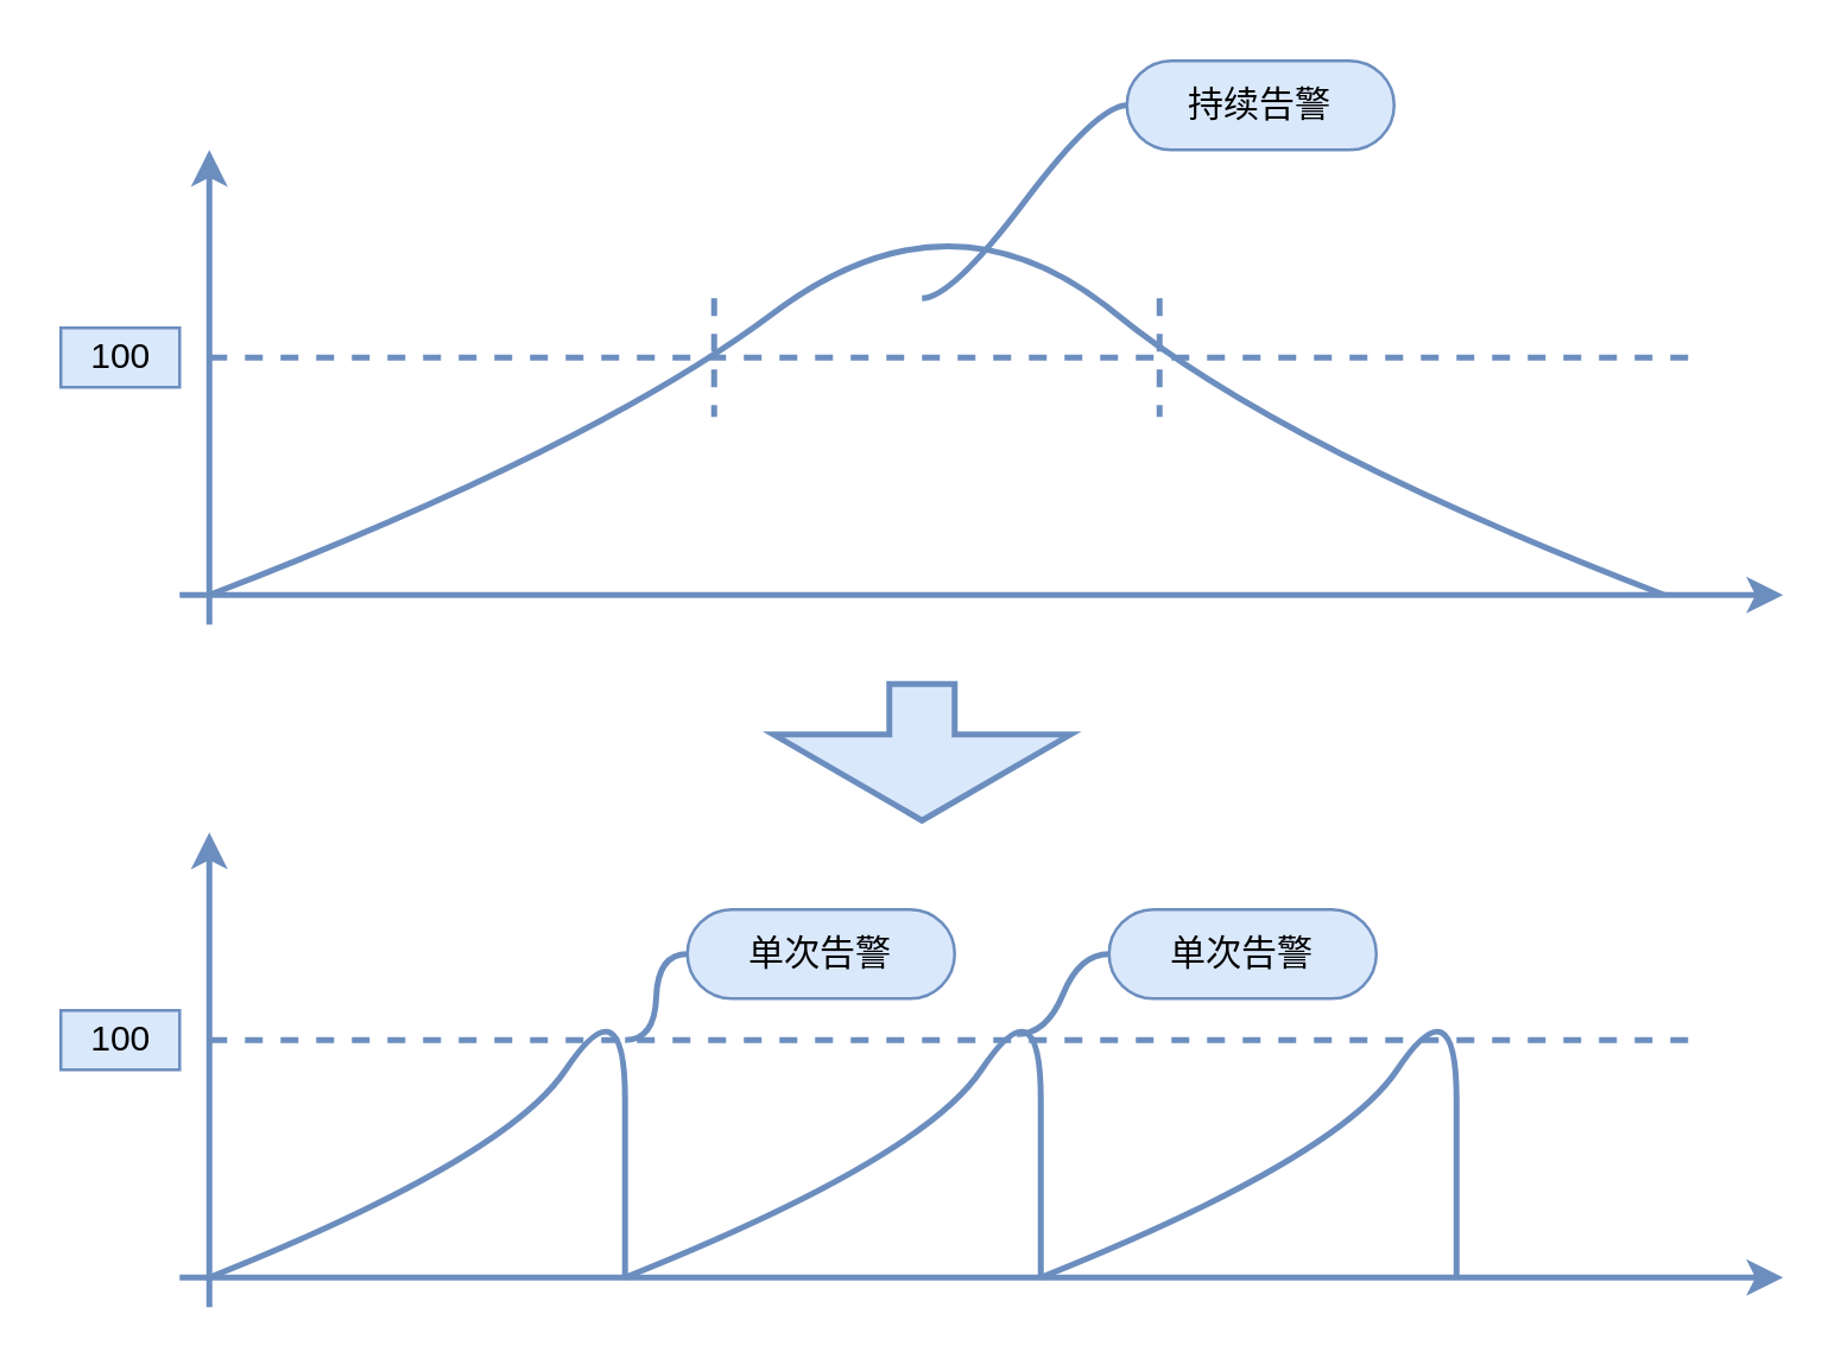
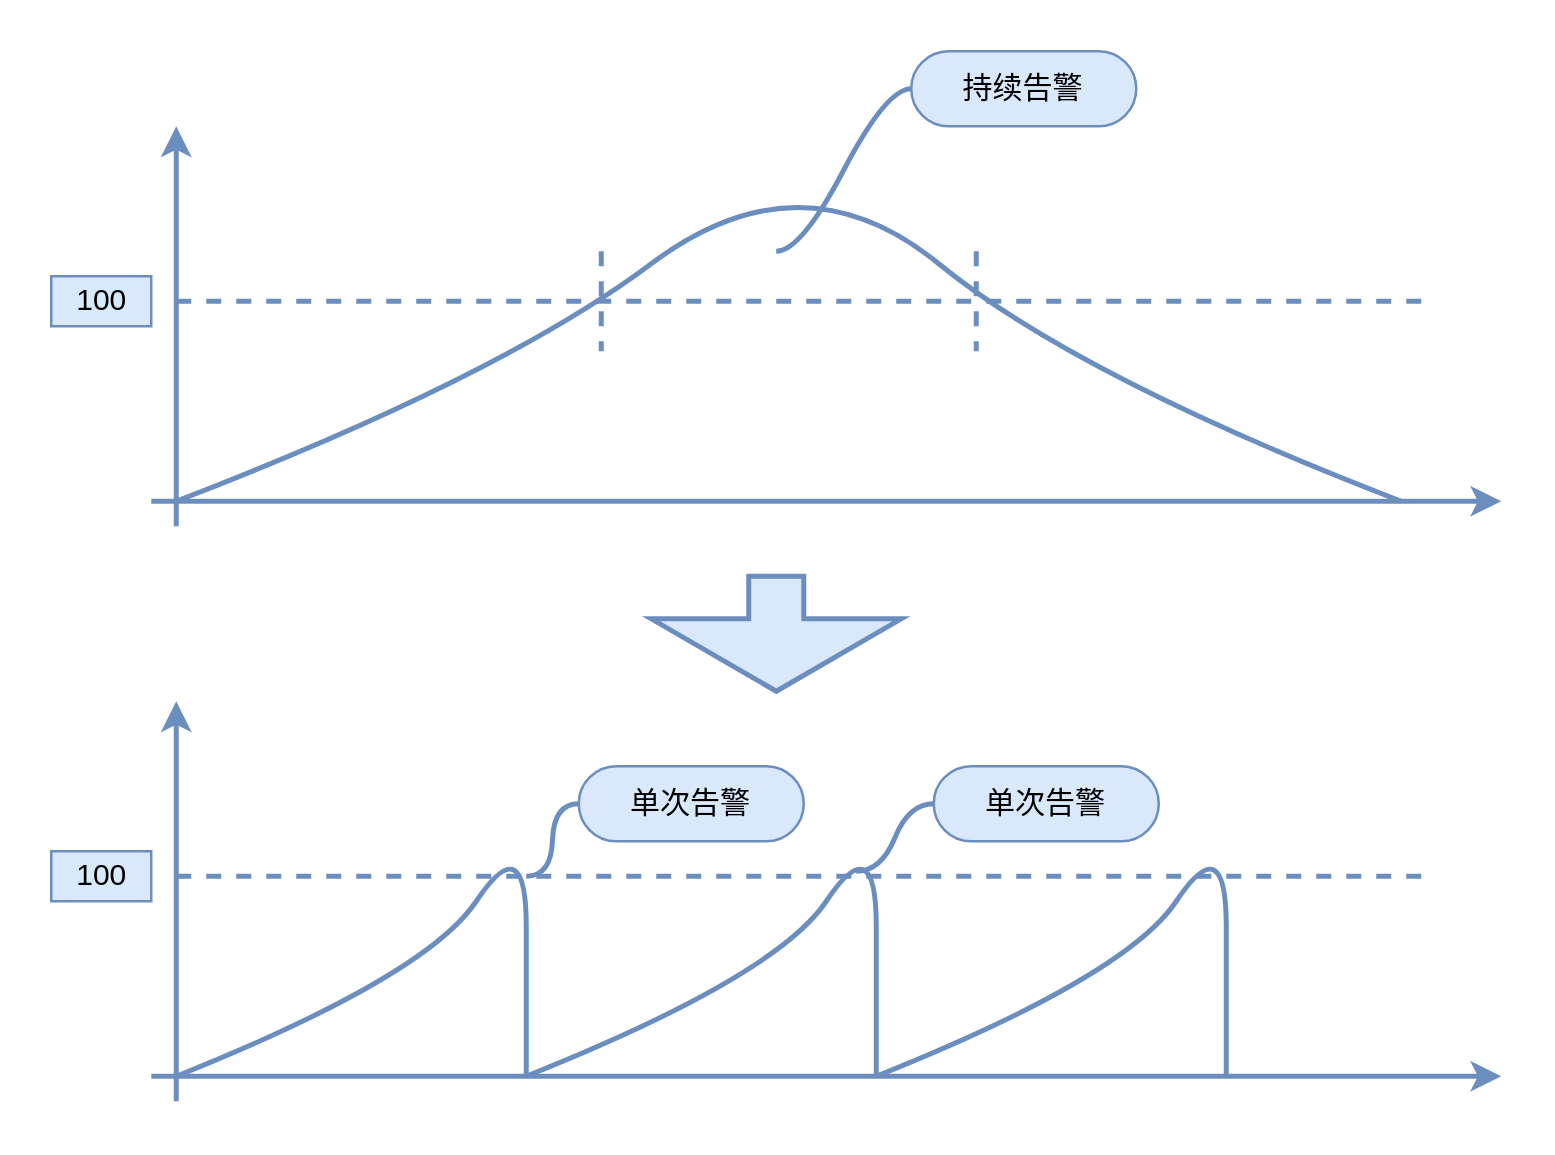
- <mxCell id="14" value="持续告警" style="whiteSpace=wrap;html=1;rounded=1;arcSize=50;align=center;verticalAlign=middle;strokeWidth=1;autosize=1;spacing=4;treeFolding=1;treeMoving=1;newEdgeStyle={&quot;edgeStyle&quot;:&quot;entityRelationEdgeStyle&quot;,&quot;startArrow&quot;:&quot;none&quot;,&quot;endArrow&quot;:&quot;none&quot;,&quot;segment&quot;:10,&quot;curved&quot;:1};fillColor=#dae8fc;strokeColor=#6c8ebf;" vertex="1" parent="1"><mxGeometry x="379" y="20" width="90" height="30" as="geometry" /></mxCell>
+ <mxCell id="14" value="持续告警" style="whiteSpace=wrap;html=1;rounded=1;arcSize=50;align=center;verticalAlign=middle;strokeWidth=1;autosize=1;spacing=4;treeFolding=1;treeMoving=1;newEdgeStyle={&quot;edgeStyle&quot;:&quot;entityRelationEdgeStyle&quot;,&quot;startArrow&quot;:&quot;none&quot;,&quot;endArrow&quot;:&quot;none&quot;,&quot;segment&quot;:10,&quot;curved&quot;:1};fillColor=#dae8fc;strokeColor=#6c8ebf;" vertex="1" parent="1"><mxGeometry x="364" y="20" width="90" height="30" as="geometry" /></mxCell>
